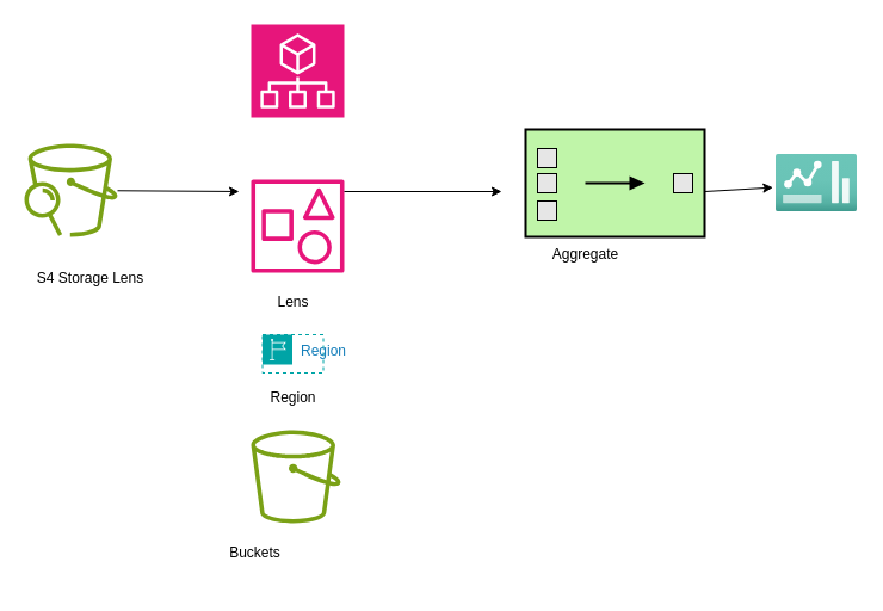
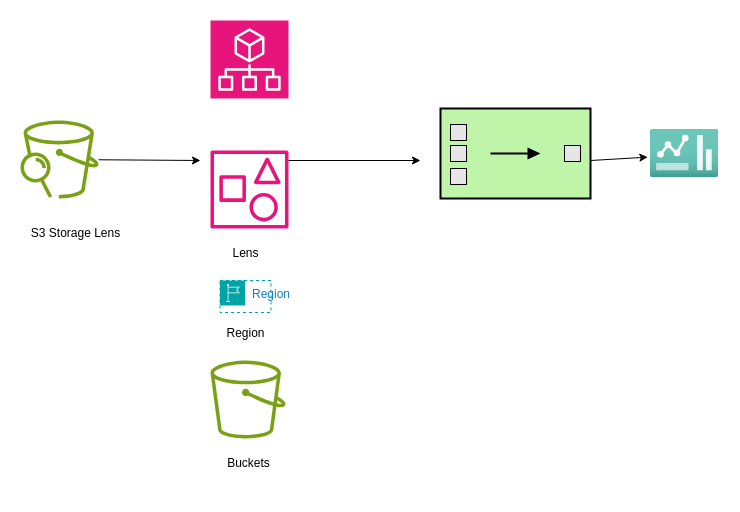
- <mxCell id="14" value="Aggregate" style="text;html=1;align=center;verticalAlign=middle;resizable=0;points=[];autosize=1;strokeColor=none;fillColor=none;" vertex="1" parent="1"><mxGeometry x="450" y="198" width="80" height="30" as="geometry" /></mxCell>
- <mxCell id="3" value="S4 Storage Lens" style="text;html=1;align=center;verticalAlign=middle;resizable=0;points=[];autosize=1;strokeColor=none;fillColor=none;" vertex="1" parent="1"><mxGeometry x="20" y="218" width="110" height="30" as="geometry" /></mxCell>
+ <mxCell id="3" value="S3 Storage Lens" style="text;html=1;align=center;verticalAlign=middle;resizable=0;points=[];autosize=1;strokeColor=none;fillColor=none;" vertex="1" parent="1"><mxGeometry x="20" y="218" width="110" height="30" as="geometry" /></mxCell>
- <mxCell id="10" value="Buckets&lt;div&gt;&lt;br&gt;&lt;/div&gt;" style="text;html=1;align=center;verticalAlign=middle;resizable=0;points=[];autosize=1;strokeColor=none;fillColor=none;" vertex="1" parent="1"><mxGeometry x="177.5" y="450" width="70" height="40" as="geometry" /></mxCell>
+ <mxCell id="10" value="Buckets&lt;div&gt;&lt;br&gt;&lt;/div&gt;" style="text;html=1;align=center;verticalAlign=middle;resizable=0;points=[];autosize=1;strokeColor=none;fillColor=none;" vertex="1" parent="1"><mxGeometry x="212.5" y="450" width="70" height="40" as="geometry" /></mxCell>
